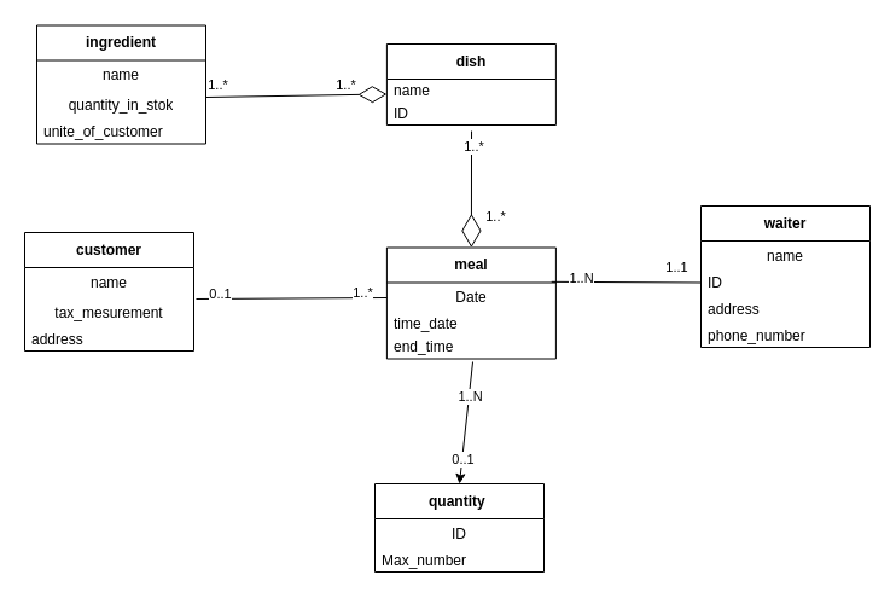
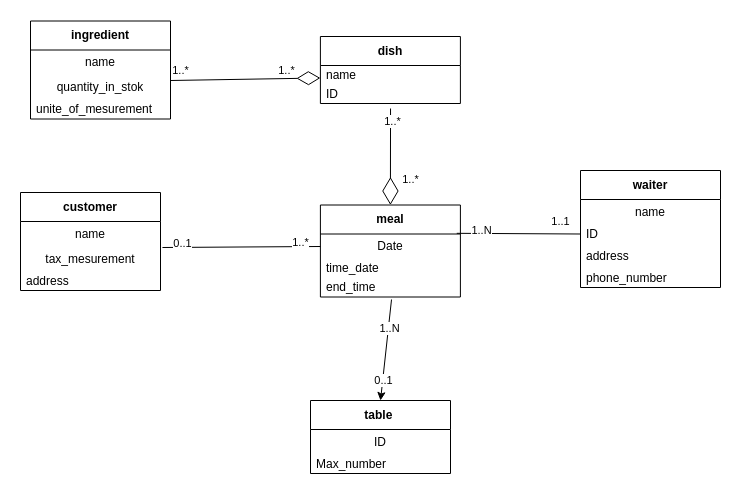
- <mxCell id="5" value="unite_of_customer" style="text;html=1;strokeColor=none;fillColor=none;align=left;verticalAlign=middle;spacingLeft=4;spacingRight=4;overflow=hidden;rotatable=0;points=[[0,0.5],[1,0.5]];portConstraint=eastwest;whiteSpace=wrap;" parent="2" vertex="1"><mxGeometry y="79" width="140" height="19" as="geometry" /></mxCell>
+ <mxCell id="5" value="unite_of_mesurement" style="text;html=1;strokeColor=none;fillColor=none;align=left;verticalAlign=middle;spacingLeft=4;spacingRight=4;overflow=hidden;rotatable=0;points=[[0,0.5],[1,0.5]];portConstraint=eastwest;whiteSpace=wrap;" parent="2" vertex="1"><mxGeometry y="79" width="140" height="19" as="geometry" /></mxCell>
- <mxCell id="12" value="quantity&amp;nbsp;" style="swimlane;fontStyle=1;align=center;verticalAlign=middle;childLayout=stackLayout;horizontal=1;startSize=29;horizontalStack=0;resizeParent=1;resizeParentMax=0;resizeLast=0;collapsible=0;marginBottom=0;html=1;whiteSpace=wrap;" parent="1" vertex="1"><mxGeometry x="310" y="400" width="140" height="73" as="geometry" /></mxCell>
+ <mxCell id="12" value="table&amp;nbsp;" style="swimlane;fontStyle=1;align=center;verticalAlign=middle;childLayout=stackLayout;horizontal=1;startSize=29;horizontalStack=0;resizeParent=1;resizeParentMax=0;resizeLast=0;collapsible=0;marginBottom=0;html=1;whiteSpace=wrap;" parent="1" vertex="1"><mxGeometry x="310" y="400" width="140" height="73" as="geometry" /></mxCell>
